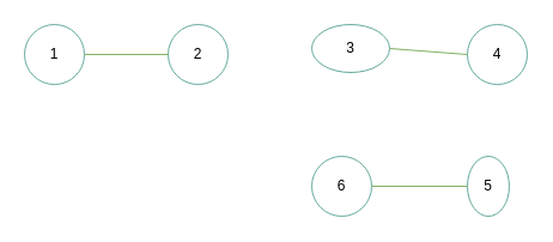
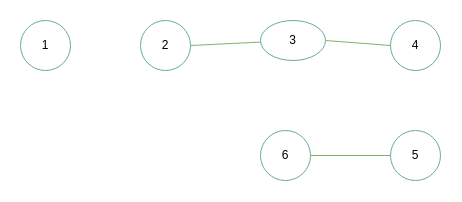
+ <mxCell id="9" value="" style="endArrow=none;html=1;fillColor=#d5e8d4;strokeColor=#82b366;exitX=1;exitY=0.5;exitDx=0;exitDy=0;" edge="1" parent="1" source="7" target="5"><mxGeometry width="50" height="50" relative="1" as="geometry"><mxPoint x="80" y="55" as="sourcePoint" /><mxPoint x="150" y="55" as="targetPoint" /></mxGeometry></mxCell>
- <mxCell id="8" value="" style="endArrow=none;html=1;fillColor=#d5e8d4;strokeColor=#82b366;exitX=1;exitY=0.5;exitDx=0;exitDy=0;entryX=0;entryY=0.5;entryDx=0;entryDy=0;" edge="1" parent="1" source="3" target="7"><mxGeometry width="50" height="50" relative="1" as="geometry"><mxPoint x="90" y="160" as="sourcePoint" /><mxPoint x="140" y="110" as="targetPoint" /></mxGeometry></mxCell>
- <mxCell id="4" value="5" style="ellipse;whiteSpace=wrap;html=1;aspect=fixed;fillColor=none;strokeColor=#67AB9F;" vertex="1" parent="1"><mxGeometry x="390" y="130" width="35" height="50" as="geometry" /></mxCell>
+ <mxCell id="4" value="5" style="ellipse;whiteSpace=wrap;html=1;aspect=fixed;fillColor=none;strokeColor=#67AB9F;" vertex="1" parent="1"><mxGeometry x="390" y="130" width="50" height="50" as="geometry" /></mxCell>
